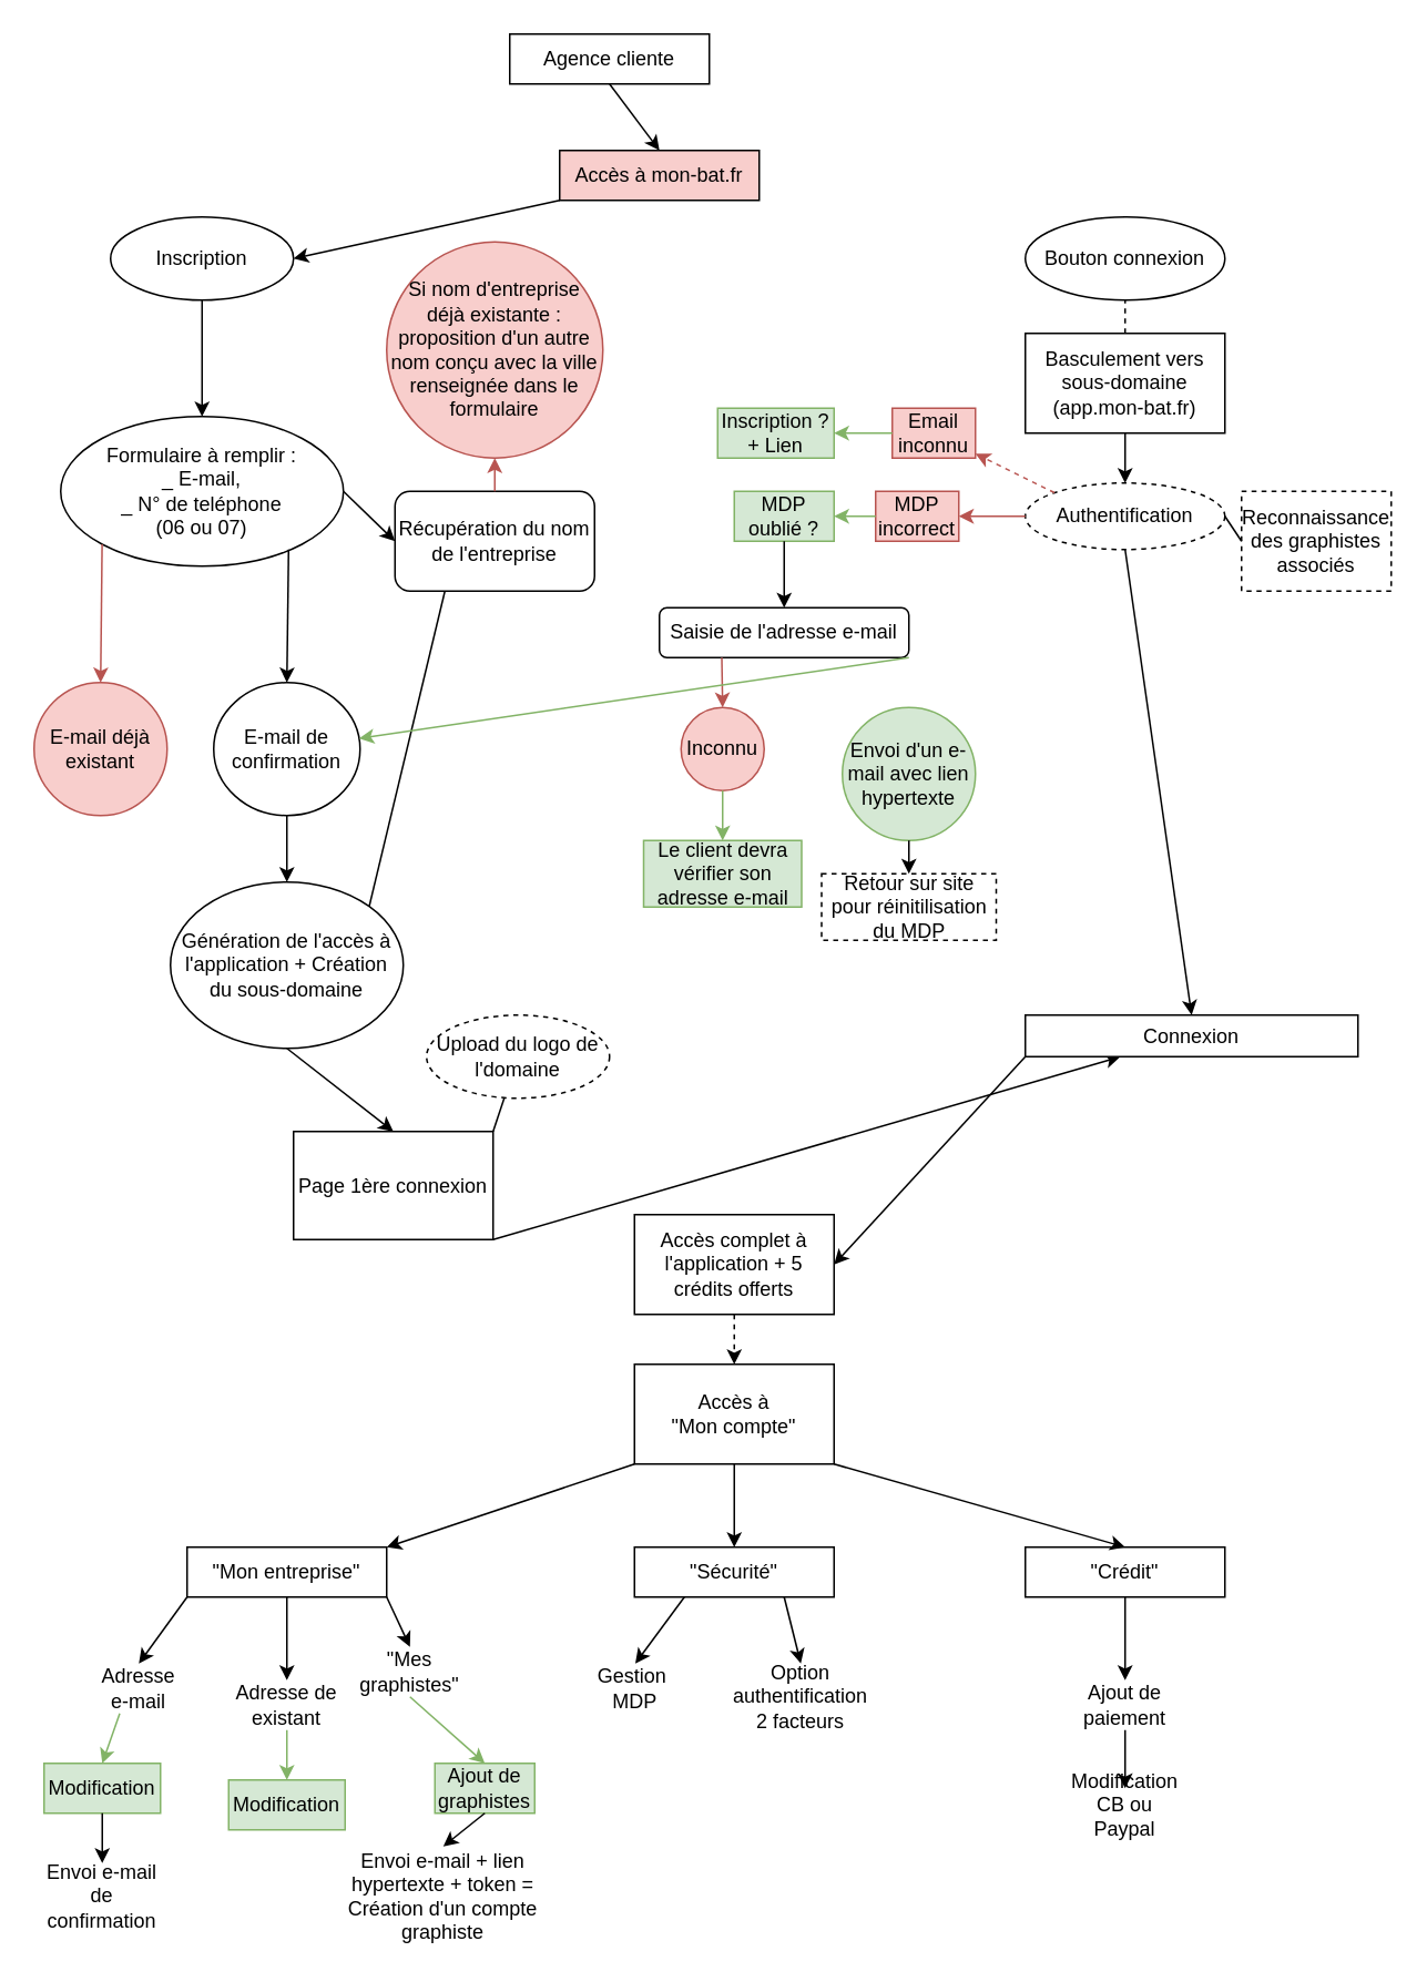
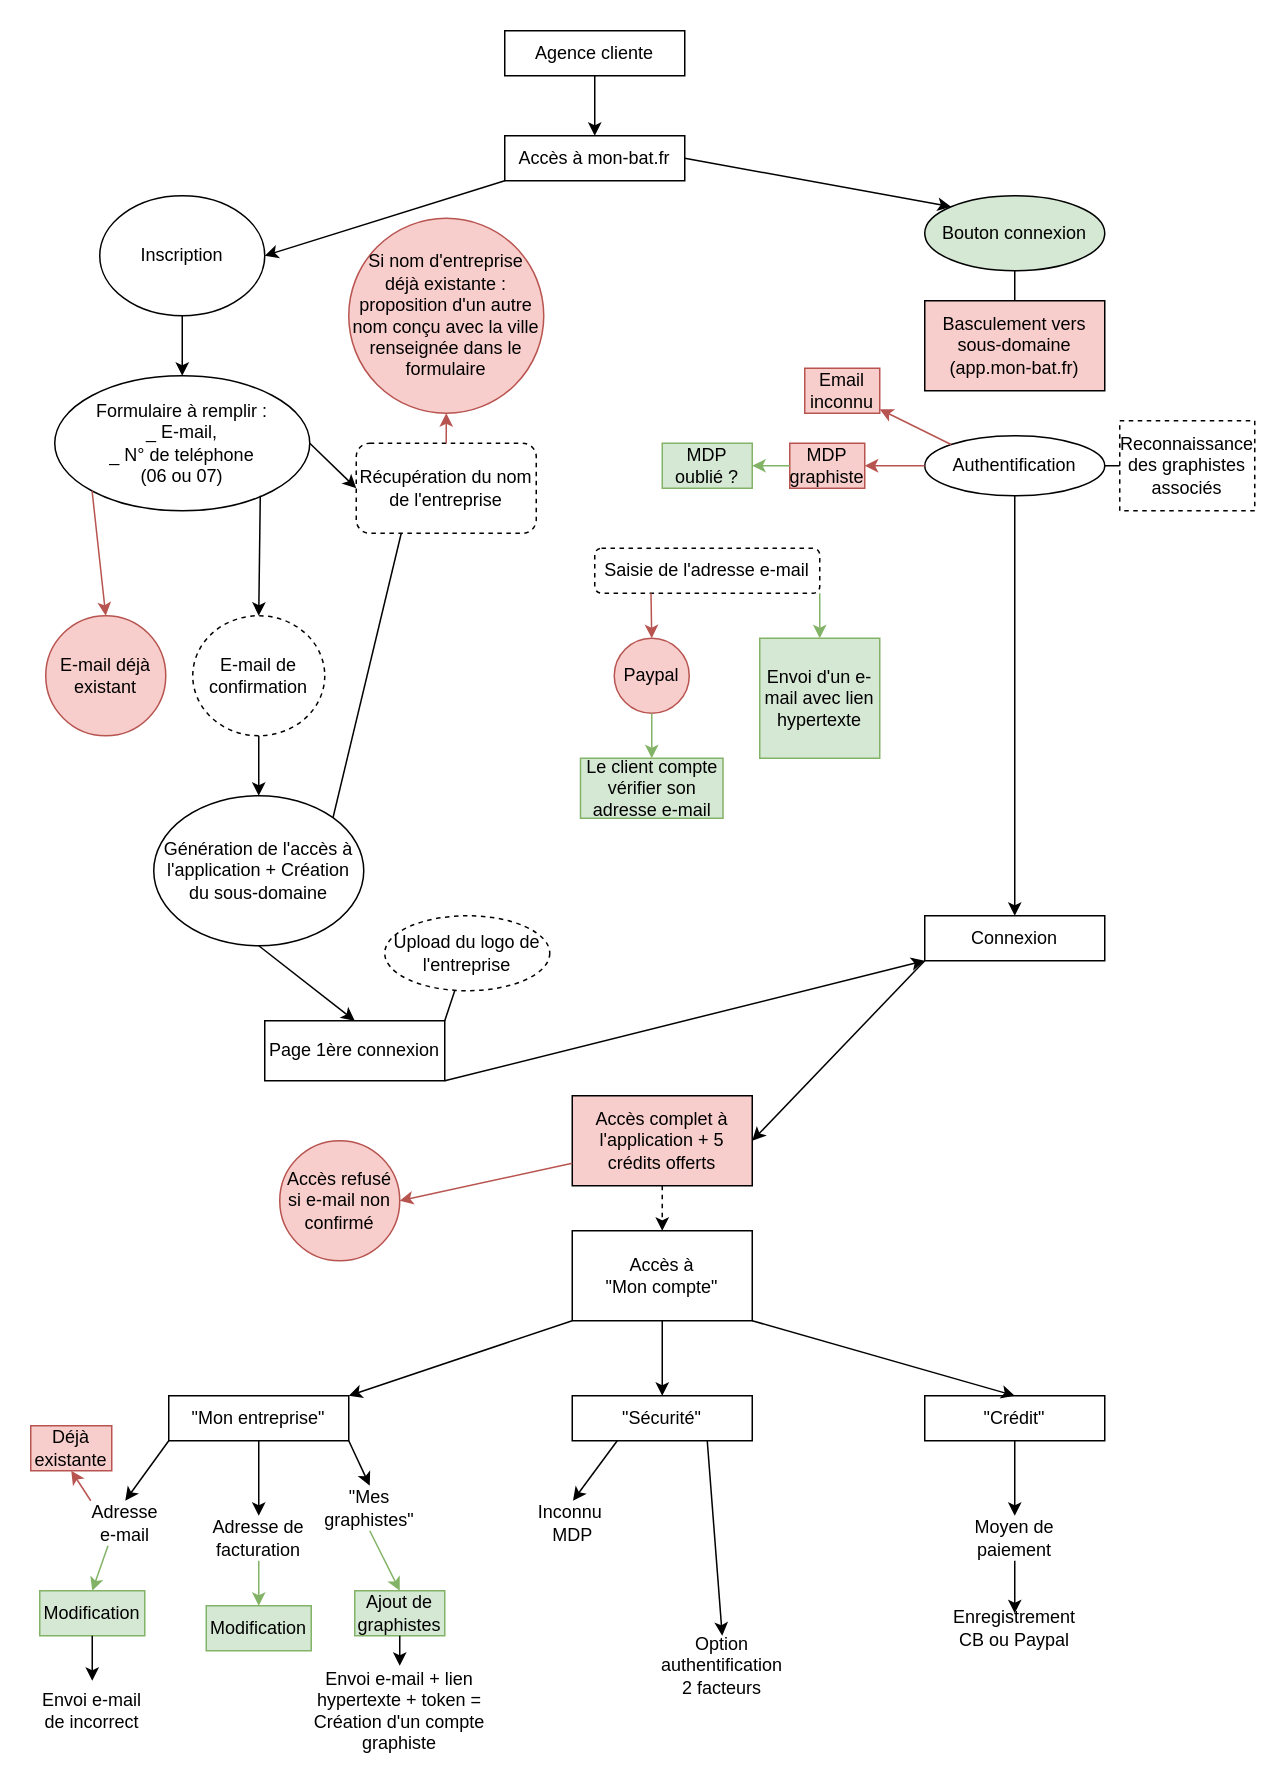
- <mxCell id="2" value="Agence cliente" style="rounded=0;whiteSpace=wrap;html=1;" parent="1" vertex="1"><mxGeometry x="306" y="20" width="120" height="30" as="geometry" /></mxCell>
+ <mxCell id="2" value="Agence cliente" style="rounded=0;whiteSpace=wrap;html=1;" parent="1" vertex="1"><mxGeometry x="336" y="20" width="120" height="30" as="geometry" /></mxCell>
- <mxCell id="4" value="Accès à mon-bat.fr" style="rounded=0;whiteSpace=wrap;html=1;fillColor=#f8cecc;" parent="1" vertex="1"><mxGeometry x="336" y="90" width="120" height="30" as="geometry" /></mxCell>
+ <mxCell id="4" value="Accès à mon-bat.fr" style="rounded=0;whiteSpace=wrap;html=1;" parent="1" vertex="1"><mxGeometry x="336" y="90" width="120" height="30" as="geometry" /></mxCell>
+ <mxCell id="27" value="" style="endArrow=classic;html=1;exitX=1;exitY=0.5;exitDx=0;exitDy=0;entryX=0;entryY=0;entryDx=0;entryDy=0;" parent="1" source="4" target="26" edge="1"><mxGeometry width="50" height="50" relative="1" as="geometry"><mxPoint x="406" y="430" as="sourcePoint" /><mxPoint x="456" y="380" as="targetPoint" /></mxGeometry></mxCell>
- <mxCell id="6" value="Inscription" style="ellipse;whiteSpace=wrap;html=1;" parent="1" vertex="1"><mxGeometry x="66" y="130" width="110" height="50" as="geometry" /></mxCell>
+ <mxCell id="6" value="Inscription" style="ellipse;whiteSpace=wrap;html=1;" parent="1" vertex="1"><mxGeometry x="66" y="130" width="110" height="80" as="geometry" /></mxCell>
- <mxCell id="26" value="Bouton connexion" style="ellipse;whiteSpace=wrap;html=1;" parent="1" vertex="1"><mxGeometry x="616" y="130" width="120" height="50" as="geometry" /></mxCell>
+ <mxCell id="26" value="Bouton connexion" style="ellipse;whiteSpace=wrap;html=1;fillColor=#d5e8d4;" parent="1" vertex="1"><mxGeometry x="616" y="130" width="120" height="50" as="geometry" /></mxCell>
- <mxCell id="29" value="" style="endArrow=none;html=1;entryX=0.5;entryY=1;entryDx=0;entryDy=0;exitX=0.5;exitY=0;exitDx=0;exitDy=0;dashed=1;" parent="1" source="28" target="26" edge="1"><mxGeometry width="50" height="50" relative="1" as="geometry"><mxPoint x="406" y="420" as="sourcePoint" /><mxPoint x="456" y="370" as="targetPoint" /></mxGeometry></mxCell>
+ <mxCell id="29" value="" style="endArrow=none;html=1;entryX=0.5;entryY=1;entryDx=0;entryDy=0;exitX=0.5;exitY=0;exitDx=0;exitDy=0;" parent="1" source="28" target="26" edge="1"><mxGeometry width="50" height="50" relative="1" as="geometry"><mxPoint x="406" y="420" as="sourcePoint" /><mxPoint x="456" y="370" as="targetPoint" /></mxGeometry></mxCell>
- <mxCell id="28" value="Basculement vers sous-domaine (app.mon-bat.fr)" style="rounded=0;whiteSpace=wrap;html=1;" parent="1" vertex="1"><mxGeometry x="616" y="200" width="120" height="60" as="geometry" /></mxCell>
+ <mxCell id="28" value="Basculement vers sous-domaine (app.mon-bat.fr)" style="rounded=0;whiteSpace=wrap;html=1;fillColor=#f8cecc;" parent="1" vertex="1"><mxGeometry x="616" y="200" width="120" height="60" as="geometry" /></mxCell>
- <mxCell id="34" value="Inscription ? + Lien" style="text;html=1;strokeColor=#82b366;fillColor=#d5e8d4;align=center;verticalAlign=middle;whiteSpace=wrap;rounded=0;" parent="1" vertex="1"><mxGeometry x="431" y="245" width="70" height="30" as="geometry" /></mxCell>
- <mxCell id="35" value="" style="endArrow=classic;html=1;exitX=0;exitY=0.5;exitDx=0;exitDy=0;entryX=1;entryY=0.5;entryDx=0;entryDy=0;fillColor=#d5e8d4;strokeColor=#82b366;" parent="1" source="33" target="34" edge="1"><mxGeometry width="50" height="50" relative="1" as="geometry"><mxPoint x="406" y="455" as="sourcePoint" /><mxPoint x="456" y="405" as="targetPoint" /></mxGeometry></mxCell>
- <mxCell id="31" value="" style="endArrow=classic;html=1;exitX=0.5;exitY=1;exitDx=0;exitDy=0;entryX=0.5;entryY=0;entryDx=0;entryDy=0;" parent="1" source="28" target="30" edge="1"><mxGeometry width="50" height="50" relative="1" as="geometry"><mxPoint x="406" y="420" as="sourcePoint" /><mxPoint x="456" y="370" as="targetPoint" /></mxGeometry></mxCell>
- <mxCell id="32" value="" style="endArrow=classic;html=1;exitX=0;exitY=0;exitDx=0;exitDy=0;fillColor=#f8cecc;strokeColor=#b85450;dashed=1;" parent="1" source="30" target="33" edge="1"><mxGeometry width="50" height="50" relative="1" as="geometry"><mxPoint x="406" y="420" as="sourcePoint" /><mxPoint x="506" y="210" as="targetPoint" /></mxGeometry></mxCell>
+ <mxCell id="32" value="" style="endArrow=classic;html=1;exitX=0;exitY=0;exitDx=0;exitDy=0;fillColor=#f8cecc;strokeColor=#b85450;" parent="1" source="30" target="33" edge="1"><mxGeometry width="50" height="50" relative="1" as="geometry"><mxPoint x="406" y="420" as="sourcePoint" /><mxPoint x="506" y="210" as="targetPoint" /></mxGeometry></mxCell>
- <mxCell id="36" value="MDP incorrect" style="text;html=1;strokeColor=#b85450;fillColor=#f8cecc;align=center;verticalAlign=middle;whiteSpace=wrap;rounded=0;" parent="1" vertex="1"><mxGeometry x="526" y="295" width="50" height="30" as="geometry" /></mxCell>
+ <mxCell id="36" value="MDP graphiste" style="text;html=1;strokeColor=#b85450;fillColor=#f8cecc;align=center;verticalAlign=middle;whiteSpace=wrap;rounded=0;" parent="1" vertex="1"><mxGeometry x="526" y="295" width="50" height="30" as="geometry" /></mxCell>
- <mxCell id="30" value="Authentification" style="ellipse;whiteSpace=wrap;html=1;dashed=1;" parent="1" vertex="1"><mxGeometry x="616" y="290" width="120" height="40" as="geometry" /></mxCell>
+ <mxCell id="30" value="Authentification" style="ellipse;whiteSpace=wrap;html=1;" parent="1" vertex="1"><mxGeometry x="616" y="290" width="120" height="40" as="geometry" /></mxCell>
- <mxCell id="13" value="Récupération du nom de l'entreprise" style="rounded=1;whiteSpace=wrap;html=1;dashed=0;" parent="1" vertex="1"><mxGeometry x="237" y="295" width="120" height="60" as="geometry" /></mxCell>
+ <mxCell id="13" value="Récupération du nom de l'entreprise" style="rounded=1;whiteSpace=wrap;html=1;dashed=1;" parent="1" vertex="1"><mxGeometry x="237" y="295" width="120" height="60" as="geometry" /></mxCell>
- <mxCell id="50" value="Reconnaissance des graphistes associés" style="rounded=0;whiteSpace=wrap;html=1;dashed=1;" parent="1" vertex="1"><mxGeometry x="746" y="295" width="90" height="60" as="geometry" /></mxCell>
+ <mxCell id="50" value="Reconnaissance des graphistes associés" style="rounded=0;whiteSpace=wrap;html=1;dashed=1;" parent="1" vertex="1"><mxGeometry x="746" y="280" width="90" height="60" as="geometry" /></mxCell>
- <mxCell id="41" value="" style="endArrow=classic;html=1;exitX=0.5;exitY=1;exitDx=0;exitDy=0;entryX=0.5;entryY=0;entryDx=0;entryDy=0;" parent="1" source="38" target="40" edge="1"><mxGeometry width="50" height="50" relative="1" as="geometry"><mxPoint x="406" y="425" as="sourcePoint" /><mxPoint x="456" y="375" as="targetPoint" /></mxGeometry></mxCell>
- <mxCell id="40" value="Saisie de l'adresse e-mail" style="rounded=1;whiteSpace=wrap;html=1;dashed=0;" parent="1" vertex="1"><mxGeometry x="396" y="365" width="150" height="30" as="geometry" /></mxCell>
+ <mxCell id="40" value="Saisie de l'adresse e-mail" style="rounded=1;whiteSpace=wrap;html=1;dashed=1;" parent="1" vertex="1"><mxGeometry x="396" y="365" width="150" height="30" as="geometry" /></mxCell>
- <mxCell id="47" value="" style="endArrow=classic;html=1;exitX=1;exitY=1;exitDx=0;exitDy=0;fillColor=#d5e8d4;strokeColor=#82b366;" parent="1" source="40" target="11" edge="1"><mxGeometry width="50" height="50" relative="1" as="geometry"><mxPoint x="406" y="365" as="sourcePoint" /><mxPoint x="456" y="315" as="targetPoint" /></mxGeometry></mxCell>
+ <mxCell id="47" value="" style="endArrow=classic;html=1;exitX=1;exitY=1;exitDx=0;exitDy=0;entryX=0.5;entryY=0;entryDx=0;entryDy=0;fillColor=#d5e8d4;strokeColor=#82b366;" parent="1" source="40" target="43" edge="1"><mxGeometry width="50" height="50" relative="1" as="geometry"><mxPoint x="406" y="365" as="sourcePoint" /><mxPoint x="456" y="315" as="targetPoint" /></mxGeometry></mxCell>
- <mxCell id="9" value="E-mail déjà existant" style="ellipse;whiteSpace=wrap;html=1;aspect=fixed;fillColor=#f8cecc;strokeColor=#b85450;" parent="1" vertex="1"><mxGeometry x="20" y="410" width="80" height="80" as="geometry" /></mxCell>
+ <mxCell id="9" value="E-mail déjà existant" style="ellipse;whiteSpace=wrap;html=1;aspect=fixed;fillColor=#f8cecc;strokeColor=#b85450;" parent="1" vertex="1"><mxGeometry x="30" y="410" width="80" height="80" as="geometry" /></mxCell>
- <mxCell id="11" value="E-mail de confirmation" style="ellipse;whiteSpace=wrap;html=1;" parent="1" vertex="1"><mxGeometry x="128" y="410" width="88" height="80" as="geometry" /></mxCell>
+ <mxCell id="11" value="E-mail de confirmation" style="ellipse;whiteSpace=wrap;html=1;dashed=1;" parent="1" vertex="1"><mxGeometry x="128" y="410" width="88" height="80" as="geometry" /></mxCell>
- <mxCell id="42" value="Inconnu" style="ellipse;whiteSpace=wrap;html=1;aspect=fixed;fillColor=#f8cecc;strokeColor=#b85450;" parent="1" vertex="1"><mxGeometry x="409" y="425" width="50" height="50" as="geometry" /></mxCell>
+ <mxCell id="42" value="Paypal" style="ellipse;whiteSpace=wrap;html=1;aspect=fixed;fillColor=#f8cecc;strokeColor=#b85450;" parent="1" vertex="1"><mxGeometry x="409" y="425" width="50" height="50" as="geometry" /></mxCell>
- <mxCell id="43" value="Envoi d'un e-mail avec lien hypertexte" style="ellipse;whiteSpace=wrap;html=1;aspect=fixed;fillColor=#d5e8d4;strokeColor=#82b366;" parent="1" vertex="1"><mxGeometry x="506" y="425" width="80" height="80" as="geometry" /></mxCell>
+ <mxCell id="43" value="Envoi d'un e-mail avec lien hypertexte" style="whiteSpace=wrap;html=1;aspect=fixed;fillColor=#d5e8d4;strokeColor=#82b366;rounded=0;" parent="1" vertex="1"><mxGeometry x="506" y="425" width="80" height="80" as="geometry" /></mxCell>
- <mxCell id="49" value="" style="endArrow=classic;html=1;exitX=0.5;exitY=1;exitDx=0;exitDy=0;entryX=0.5;entryY=0;entryDx=0;entryDy=0;" parent="1" source="43" target="48" edge="1"><mxGeometry width="50" height="50" relative="1" as="geometry"><mxPoint x="406" y="365" as="sourcePoint" /><mxPoint x="456" y="315" as="targetPoint" /></mxGeometry></mxCell>
- <mxCell id="46" value="Le client devra vérifier son adresse e-mail" style="text;html=1;strokeColor=#82b366;fillColor=#d5e8d4;align=center;verticalAlign=middle;whiteSpace=wrap;rounded=0;" parent="1" vertex="1"><mxGeometry x="386.5" y="505" width="95" height="40" as="geometry" /></mxCell>
+ <mxCell id="46" value="Le client compte vérifier son adresse e-mail" style="text;html=1;strokeColor=#82b366;fillColor=#d5e8d4;align=center;verticalAlign=middle;whiteSpace=wrap;rounded=0;" parent="1" vertex="1"><mxGeometry x="386.5" y="505" width="95" height="40" as="geometry" /></mxCell>
- <mxCell id="48" value="Retour sur site pour réinitilisation du MDP" style="rounded=0;whiteSpace=wrap;html=1;dashed=1;" parent="1" vertex="1"><mxGeometry x="493.5" y="525" width="105" height="40" as="geometry" /></mxCell>
- <mxCell id="53" value="Connexion" style="rounded=0;whiteSpace=wrap;html=1;" parent="1" vertex="1"><mxGeometry x="616" y="610" width="200" height="25" as="geometry" /></mxCell>
+ <mxCell id="53" value="Connexion" style="rounded=0;whiteSpace=wrap;html=1;" parent="1" vertex="1"><mxGeometry x="616" y="610" width="120" height="30" as="geometry" /></mxCell>
- <mxCell id="22" value="Upload du logo de l'domaine" style="ellipse;whiteSpace=wrap;html=1;dashed=1;" parent="1" vertex="1"><mxGeometry x="256" y="610" width="110" height="50" as="geometry" /></mxCell>
+ <mxCell id="22" value="Upload du logo de l'entreprise" style="ellipse;whiteSpace=wrap;html=1;dashed=1;" parent="1" vertex="1"><mxGeometry x="256" y="610" width="110" height="50" as="geometry" /></mxCell>
- <mxCell id="20" value="Page 1ère connexion" style="rounded=0;whiteSpace=wrap;html=1;" parent="1" vertex="1"><mxGeometry x="176" y="680" width="120" height="65" as="geometry" /></mxCell>
+ <mxCell id="20" value="Page 1ère connexion" style="rounded=0;whiteSpace=wrap;html=1;" parent="1" vertex="1"><mxGeometry x="176" y="680" width="120" height="40" as="geometry" /></mxCell>
- <mxCell id="24" value="Accès complet à l'application + 5 crédits offerts" style="rounded=0;whiteSpace=wrap;html=1;" parent="1" vertex="1"><mxGeometry x="381" y="730" width="120" height="60" as="geometry" /></mxCell>
+ <mxCell id="24" value="Accès complet à l'application + 5 crédits offerts" style="rounded=0;whiteSpace=wrap;html=1;fillColor=#f8cecc;" parent="1" vertex="1"><mxGeometry x="381" y="730" width="120" height="60" as="geometry" /></mxCell>
+ <mxCell id="56" value="" style="endArrow=classic;html=1;exitX=0;exitY=0.75;exitDx=0;exitDy=0;entryX=1;entryY=0.5;entryDx=0;entryDy=0;fillColor=#f8cecc;strokeColor=#b85450;" parent="1" source="24" target="55" edge="1"><mxGeometry width="50" height="50" relative="1" as="geometry"><mxPoint x="406" y="590" as="sourcePoint" /><mxPoint x="456" y="540" as="targetPoint" /></mxGeometry></mxCell>
+ <mxCell id="55" value="Accès refusé si e-mail non confirmé" style="ellipse;whiteSpace=wrap;html=1;aspect=fixed;fillColor=#f8cecc;strokeColor=#b85450;" parent="1" vertex="1"><mxGeometry x="186" y="760" width="80" height="80" as="geometry" /></mxCell>
+ <mxCell id="68" value="Déjà existante" style="text;html=1;strokeColor=#b85450;fillColor=#f8cecc;align=center;verticalAlign=middle;whiteSpace=wrap;rounded=0;" vertex="1" parent="1"><mxGeometry x="20" y="950" width="54" height="30" as="geometry" /></mxCell>
+ <mxCell id="72" value="" style="endArrow=classic;html=1;exitX=0;exitY=0;exitDx=0;exitDy=0;entryX=0.5;entryY=1;entryDx=0;entryDy=0;fillColor=#f8cecc;strokeColor=#b85450;" edge="1" parent="1" source="65" target="68"><mxGeometry width="50" height="50" relative="1" as="geometry"><mxPoint x="406" y="780" as="sourcePoint" /><mxPoint x="456" y="730" as="targetPoint" /></mxGeometry></mxCell>
- <mxCell id="83" value="Gestion&amp;nbsp; MDP" style="text;html=1;strokeColor=none;fillColor=none;align=center;verticalAlign=middle;whiteSpace=wrap;rounded=0;" vertex="1" parent="1"><mxGeometry x="354" y="1000" width="55" height="30" as="geometry" /></mxCell>
+ <mxCell id="83" value="Inconnu&amp;nbsp; MDP" style="text;html=1;strokeColor=none;fillColor=none;align=center;verticalAlign=middle;whiteSpace=wrap;rounded=0;" vertex="1" parent="1"><mxGeometry x="354" y="1000" width="55" height="30" as="geometry" /></mxCell>
- <mxCell id="84" value="Option authentification 2 facteurs" style="text;html=1;strokeColor=none;fillColor=none;align=center;verticalAlign=middle;whiteSpace=wrap;rounded=0;" vertex="1" parent="1"><mxGeometry x="436" y="1000" width="90" height="40" as="geometry" /></mxCell>
+ <mxCell id="84" value="Option authentification 2 facteurs" style="text;html=1;strokeColor=none;fillColor=none;align=center;verticalAlign=middle;whiteSpace=wrap;rounded=0;" vertex="1" parent="1"><mxGeometry x="436" y="1090" width="90" height="40" as="geometry" /></mxCell>
- <mxCell id="73" value="Adresse de existant" style="text;html=1;strokeColor=none;fillColor=none;align=center;verticalAlign=middle;whiteSpace=wrap;rounded=0;" vertex="1" parent="1"><mxGeometry x="139" y="1010" width="66" height="30" as="geometry" /></mxCell>
+ <mxCell id="73" value="Adresse de facturation" style="text;html=1;strokeColor=none;fillColor=none;align=center;verticalAlign=middle;whiteSpace=wrap;rounded=0;" vertex="1" parent="1"><mxGeometry x="139" y="1010" width="66" height="30" as="geometry" /></mxCell>
- <mxCell id="87" value="Ajout de paiement" style="text;html=1;strokeColor=none;fillColor=none;align=center;verticalAlign=middle;whiteSpace=wrap;rounded=0;" vertex="1" parent="1"><mxGeometry x="646" y="1010" width="60" height="30" as="geometry" /></mxCell>
+ <mxCell id="87" value="Moyen de paiement" style="text;html=1;strokeColor=none;fillColor=none;align=center;verticalAlign=middle;whiteSpace=wrap;rounded=0;" vertex="1" parent="1"><mxGeometry x="646" y="1010" width="60" height="30" as="geometry" /></mxCell>
- <mxCell id="79" value="Ajout de graphistes" style="text;html=1;strokeColor=#82b366;fillColor=#d5e8d4;align=center;verticalAlign=middle;whiteSpace=wrap;rounded=0;" vertex="1" parent="1"><mxGeometry x="261" y="1060" width="60" height="30" as="geometry" /></mxCell>
+ <mxCell id="79" value="Ajout de graphistes" style="text;html=1;strokeColor=#82b366;fillColor=#d5e8d4;align=center;verticalAlign=middle;whiteSpace=wrap;rounded=0;" vertex="1" parent="1"><mxGeometry x="236" y="1060" width="60" height="30" as="geometry" /></mxCell>
- <mxCell id="89" value="Modification CB ou Paypal" style="text;html=1;strokeColor=none;fillColor=none;align=center;verticalAlign=middle;whiteSpace=wrap;rounded=0;" vertex="1" parent="1"><mxGeometry x="656" y="1075" width="40" height="20" as="geometry" /></mxCell>
+ <mxCell id="89" value="Enregistrement CB ou Paypal" style="text;html=1;strokeColor=none;fillColor=none;align=center;verticalAlign=middle;whiteSpace=wrap;rounded=0;" vertex="1" parent="1"><mxGeometry x="656" y="1075" width="40" height="20" as="geometry" /></mxCell>
- <mxCell id="71" value="Envoi e-mail de confirmation" style="text;html=1;strokeColor=none;fillColor=none;align=center;verticalAlign=middle;whiteSpace=wrap;rounded=0;" vertex="1" parent="1"><mxGeometry x="26" y="1130" width="70" height="20" as="geometry" /></mxCell>
+ <mxCell id="71" value="Envoi e-mail de incorrect" style="text;html=1;strokeColor=none;fillColor=none;align=center;verticalAlign=middle;whiteSpace=wrap;rounded=0;" vertex="1" parent="1"><mxGeometry x="26" y="1130" width="70" height="20" as="geometry" /></mxCell>
